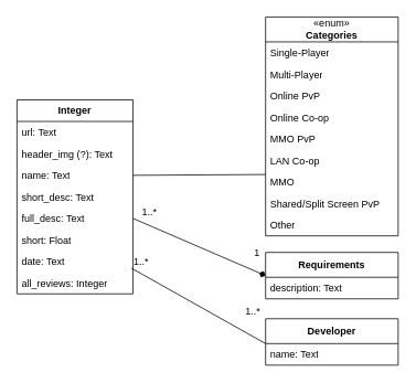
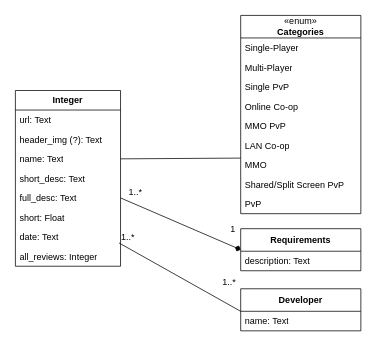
- <mxCell id="14" value="Online PvP" style="text;strokeColor=none;fillColor=none;align=left;verticalAlign=top;spacingLeft=4;spacingRight=4;overflow=hidden;rotatable=0;points=[[0,0.5],[1,0.5]];portConstraint=eastwest;whiteSpace=wrap;html=1;" parent="11" vertex="1"><mxGeometry y="82" width="160" height="26" as="geometry" /></mxCell>
+ <mxCell id="14" value="Single PvP" style="text;strokeColor=none;fillColor=none;align=left;verticalAlign=top;spacingLeft=4;spacingRight=4;overflow=hidden;rotatable=0;points=[[0,0.5],[1,0.5]];portConstraint=eastwest;whiteSpace=wrap;html=1;" parent="11" vertex="1"><mxGeometry y="82" width="160" height="26" as="geometry" /></mxCell>
- <mxCell id="20" value="Other" style="text;strokeColor=none;fillColor=none;align=left;verticalAlign=top;spacingLeft=4;spacingRight=4;overflow=hidden;rotatable=0;points=[[0,0.5],[1,0.5]];portConstraint=eastwest;whiteSpace=wrap;html=1;" parent="11" vertex="1"><mxGeometry y="238" width="160" height="26" as="geometry" /></mxCell>
+ <mxCell id="20" value="PvP" style="text;strokeColor=none;fillColor=none;align=left;verticalAlign=top;spacingLeft=4;spacingRight=4;overflow=hidden;rotatable=0;points=[[0,0.5],[1,0.5]];portConstraint=eastwest;whiteSpace=wrap;html=1;" parent="11" vertex="1"><mxGeometry y="238" width="160" height="26" as="geometry" /></mxCell>
